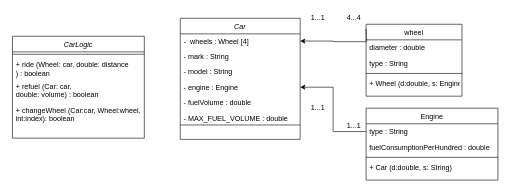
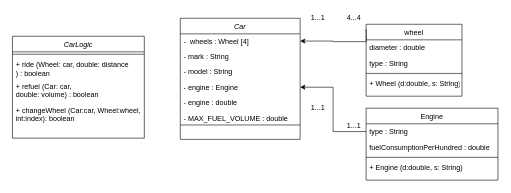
- <mxCell id="15" value="+ Wheel (d:double, s: Engine)" style="text;align=left;verticalAlign=top;spacingLeft=4;spacingRight=4;overflow=hidden;rotatable=0;points=[[0,0.5],[1,0.5]];portConstraint=eastwest;rounded=0;shadow=0;html=0;" parent="11" vertex="1"><mxGeometry y="86" width="160" height="26" as="geometry" /></mxCell>
+ <mxCell id="15" value="+ Wheel (d:double, s: String)" style="text;align=left;verticalAlign=top;spacingLeft=4;spacingRight=4;overflow=hidden;rotatable=0;points=[[0,0.5],[1,0.5]];portConstraint=eastwest;rounded=0;shadow=0;html=0;" parent="11" vertex="1"><mxGeometry y="86" width="160" height="26" as="geometry" /></mxCell>
- <mxCell id="8" value="- fuelVolume : double" style="text;align=left;verticalAlign=top;spacingLeft=4;spacingRight=4;overflow=hidden;rotatable=0;points=[[0,0.5],[1,0.5]];portConstraint=eastwest;" parent="3" vertex="1"><mxGeometry y="128" width="200" height="26" as="geometry" /></mxCell>
+ <mxCell id="8" value="- engine : double" style="text;align=left;verticalAlign=top;spacingLeft=4;spacingRight=4;overflow=hidden;rotatable=0;points=[[0,0.5],[1,0.5]];portConstraint=eastwest;" parent="3" vertex="1"><mxGeometry y="128" width="200" height="26" as="geometry" /></mxCell>
- <mxCell id="23" value="+ Car (d:double, s: String)" style="text;align=left;verticalAlign=top;spacingLeft=4;spacingRight=4;overflow=hidden;rotatable=0;points=[[0,0.5],[1,0.5]];portConstraint=eastwest;rounded=0;shadow=0;html=0;" parent="19" vertex="1"><mxGeometry y="86" width="220" height="26" as="geometry" /></mxCell>
+ <mxCell id="23" value="+ Engine (d:double, s: String)" style="text;align=left;verticalAlign=top;spacingLeft=4;spacingRight=4;overflow=hidden;rotatable=0;points=[[0,0.5],[1,0.5]];portConstraint=eastwest;rounded=0;shadow=0;html=0;" parent="19" vertex="1"><mxGeometry y="86" width="220" height="26" as="geometry" /></mxCell>
